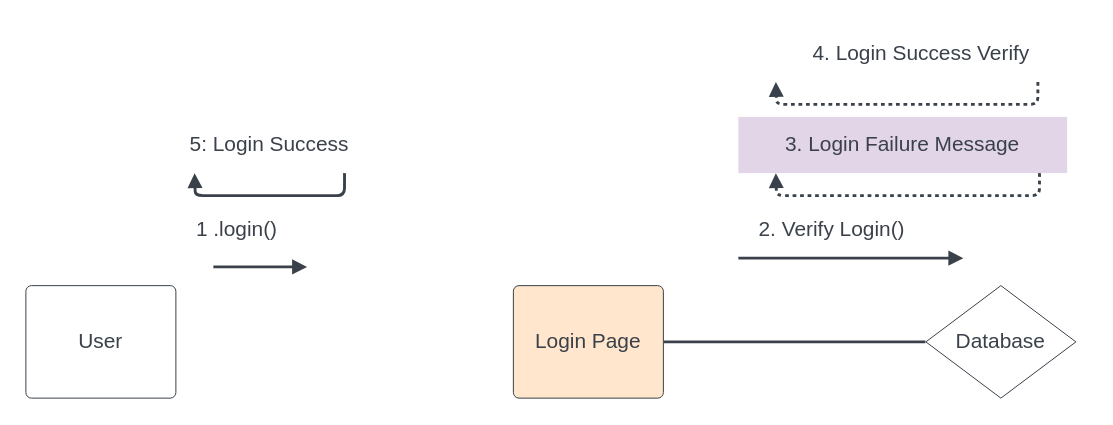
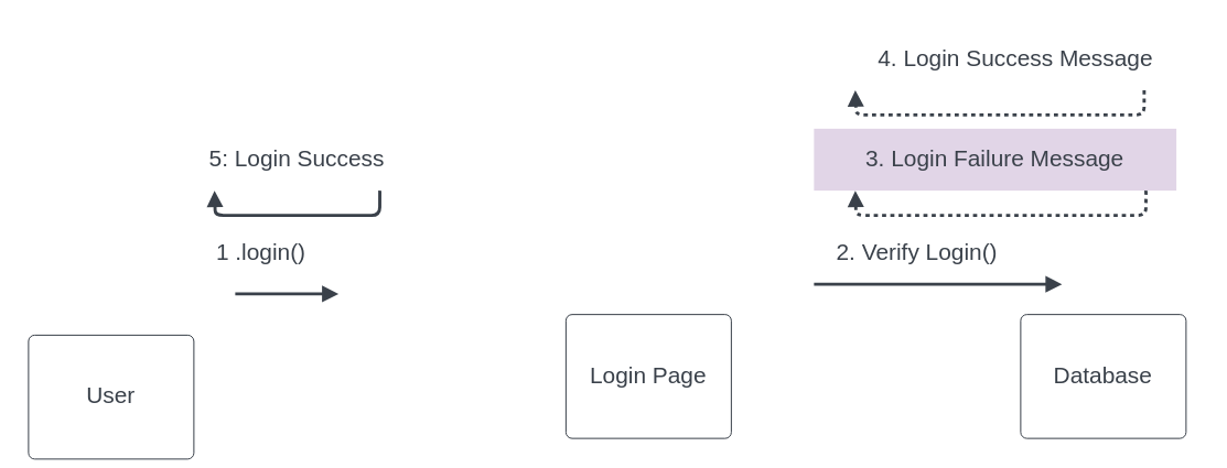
- <mxCell id="13" value="4. Login Success Verify" style="html=1;overflow=block;blockSpacing=1;whiteSpace=wrap;fontSize=16.7;fontColor=#3a414a;spacing=0;fillColor=#ffffff;strokeWidth=1.5;strokeColor=none;" vertex="1" parent="1"><mxGeometry x="605" y="20" width="263" height="45" as="geometry" /></mxCell>
+ <mxCell id="13" value="4. Login Success Message" style="html=1;overflow=block;blockSpacing=1;whiteSpace=wrap;fontSize=16.7;fontColor=#3a414a;spacing=0;fillColor=#ffffff;strokeWidth=1.5;strokeColor=none;" vertex="1" parent="1"><mxGeometry x="605" y="20" width="263" height="45" as="geometry" /></mxCell>
- <mxCell id="6" value="User" style="html=1;overflow=block;blockSpacing=1;whiteSpace=wrap;fontSize=16.7;fontColor=#3a414a;spacing=3.8;strokeColor=#3a414a;strokeOpacity=100;rounded=1;absoluteArcSize=1;arcSize=9;strokeWidth=0.8;" vertex="1" parent="1"><mxGeometry x="20" y="228" width="120" height="90" as="geometry" /></mxCell>
+ <mxCell id="6" value="User" style="html=1;overflow=block;blockSpacing=1;whiteSpace=wrap;fontSize=16.7;fontColor=#3a414a;spacing=3.8;strokeColor=#3a414a;strokeOpacity=100;rounded=1;absoluteArcSize=1;arcSize=9;strokeWidth=0.8;" vertex="1" parent="1"><mxGeometry x="20" y="243" width="120" height="90" as="geometry" /></mxCell>
- <mxCell id="7" value="Login Page" style="html=1;overflow=block;blockSpacing=1;whiteSpace=wrap;fontSize=16.7;fontColor=#3a414a;spacing=3.8;strokeColor=#3a414a;strokeOpacity=100;rounded=1;absoluteArcSize=1;arcSize=9;strokeWidth=0.8;fillColor=#ffe6cc;" vertex="1" parent="1"><mxGeometry x="410" y="228" width="120" height="90" as="geometry" /></mxCell>
+ <mxCell id="7" value="Login Page" style="html=1;overflow=block;blockSpacing=1;whiteSpace=wrap;fontSize=16.7;fontColor=#3a414a;spacing=3.8;strokeColor=#3a414a;strokeOpacity=100;rounded=1;absoluteArcSize=1;arcSize=9;strokeWidth=0.8;" vertex="1" parent="1"><mxGeometry x="410" y="228" width="120" height="90" as="geometry" /></mxCell>
- <mxCell id="9" value="" style="html=1;jettySize=18;whiteSpace=wrap;fontSize=13;strokeColor=#3a414a;strokeOpacity=100;strokeWidth=2.3;rounded=1;arcSize=12;edgeStyle=orthogonalEdgeStyle;startArrow=none;endArrow=none;exitX=1.003;exitY=0.5;exitPerimeter=0;entryX=-0.003;entryY=0.5;entryPerimeter=0;" edge="1" parent="1" source="7" target="8"><mxGeometry width="100" height="100" relative="1" as="geometry"><Array as="points" /></mxGeometry></mxCell>
- <mxCell id="8" value="Database" style="rhombus;html=1;overflow=block;blockSpacing=1;whiteSpace=wrap;fontSize=16.7;fontColor=#3a414a;spacing=3.8;strokeColor=#3a414a;strokeOpacity=100;absoluteArcSize=1;arcSize=9;strokeWidth=0.8;" vertex="1" parent="1"><mxGeometry x="740" y="228" width="120" height="90" as="geometry" /></mxCell>
+ <mxCell id="8" value="Database" style="html=1;overflow=block;blockSpacing=1;whiteSpace=wrap;fontSize=16.7;fontColor=#3a414a;spacing=3.8;strokeColor=#3a414a;strokeOpacity=100;rounded=1;absoluteArcSize=1;arcSize=9;strokeWidth=0.8;" vertex="1" parent="1"><mxGeometry x="740" y="228" width="120" height="90" as="geometry" /></mxCell>
